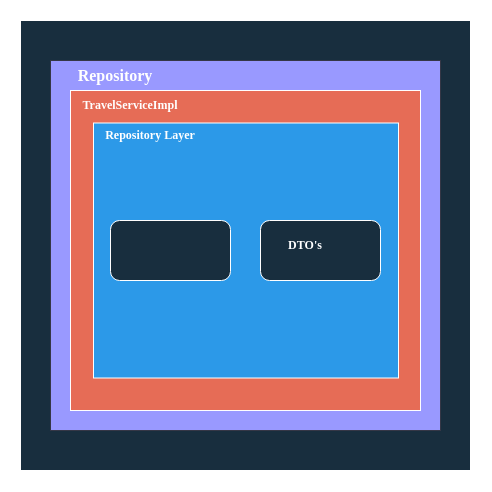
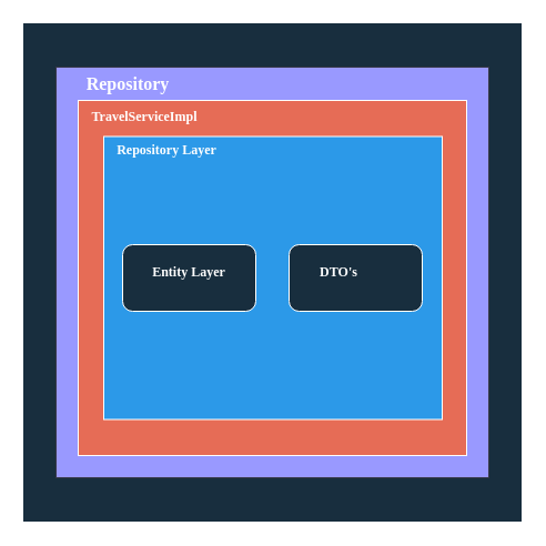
+ <mxCell id="12" value="&lt;b&gt;&lt;font face=&quot;Comic Sans MS&quot;&gt;Entity Layer&lt;/font&gt;&lt;/b&gt;" style="text;strokeColor=none;align=center;fillColor=none;html=1;verticalAlign=middle;whiteSpace=wrap;rounded=0;fontColor=#FFFFFF;movable=1;resizable=1;rotatable=1;deletable=1;editable=1;locked=0;connectable=1;" vertex="1" parent="2"><mxGeometry x="90" y="210" width="120" height="30" as="geometry" /></mxCell>
